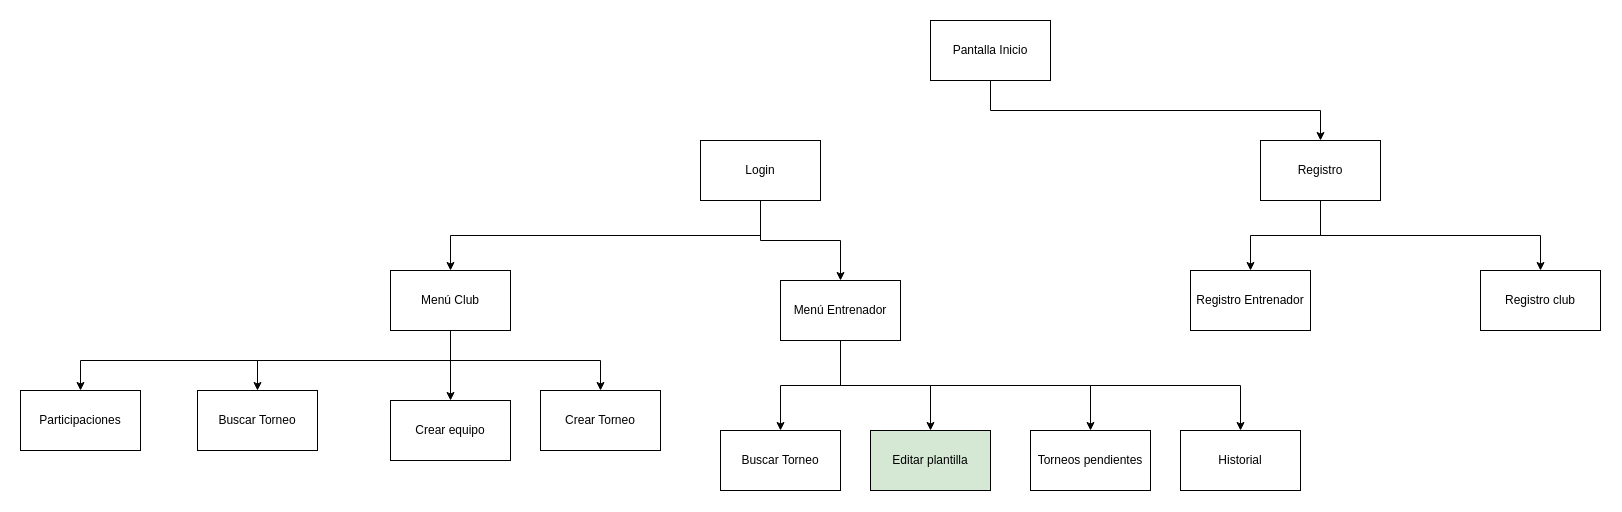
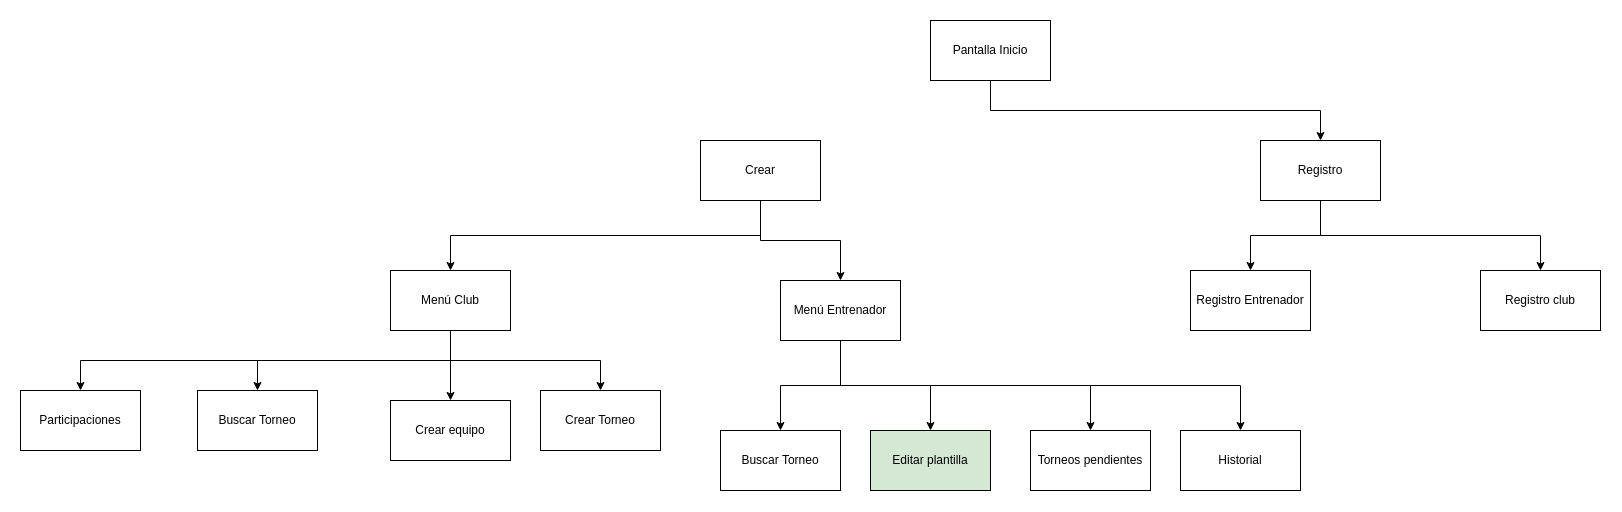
- <mxCell id="6" value="Login" style="rounded=0;whiteSpace=wrap;html=1;" vertex="1" parent="1"><mxGeometry x="700" y="140" width="120" height="60" as="geometry" /></mxCell>
+ <mxCell id="6" value="Crear" style="rounded=0;whiteSpace=wrap;html=1;" vertex="1" parent="1"><mxGeometry x="700" y="140" width="120" height="60" as="geometry" /></mxCell>
